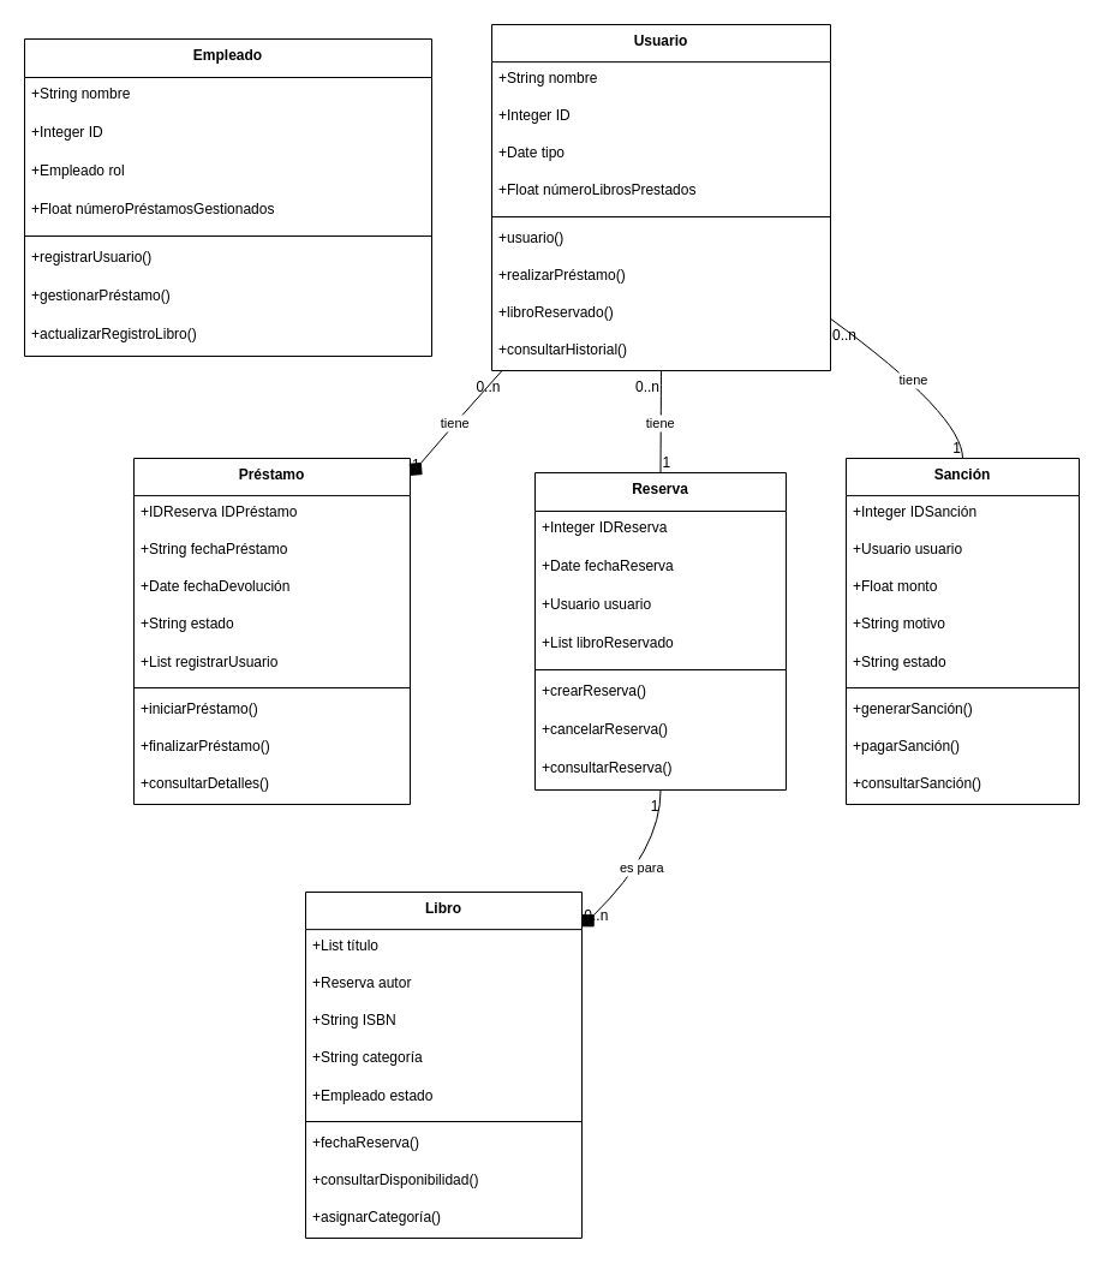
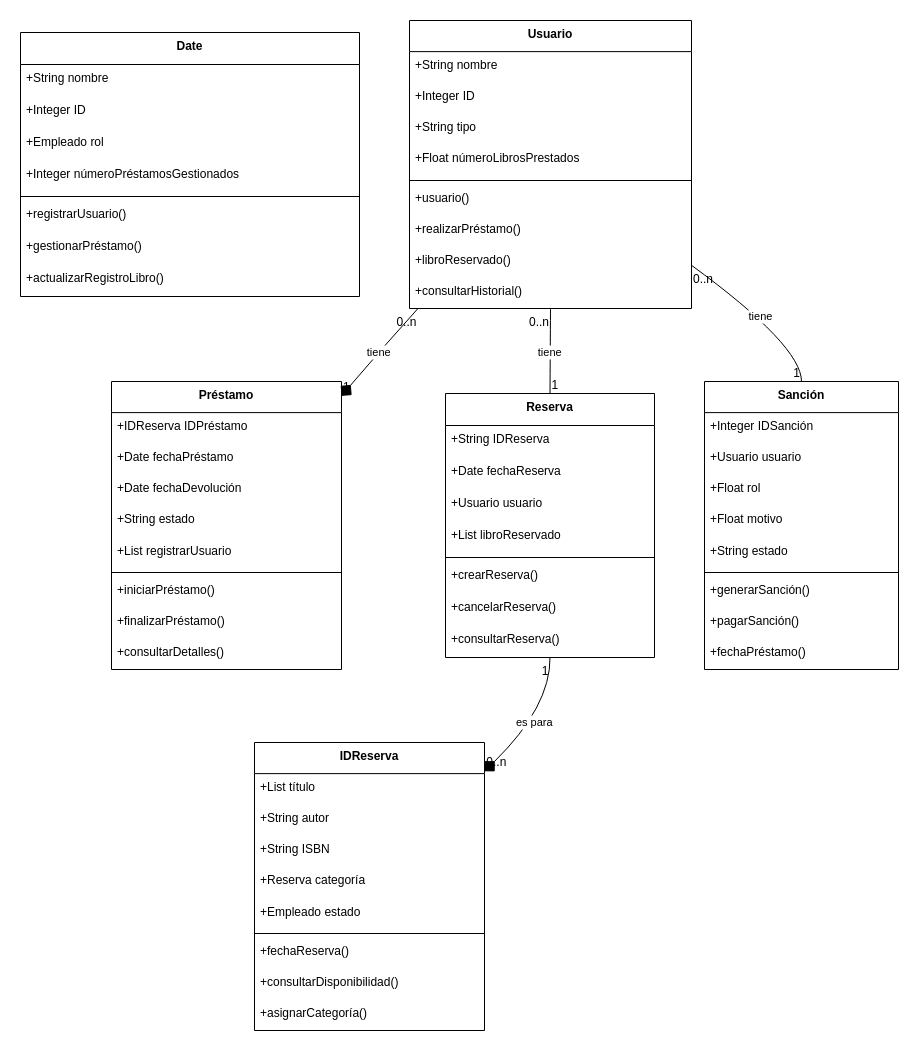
- <mxCell id="22" value="Empleado" style="swimlane;fontStyle=1;align=center;verticalAlign=top;childLayout=stackLayout;horizontal=1;startSize=32;horizontalStack=0;resizeParent=1;resizeParentMax=0;resizeLast=0;collapsible=0;marginBottom=0;" vertex="1" parent="1"><mxGeometry x="20" y="32" width="339" height="264" as="geometry" /></mxCell>
+ <mxCell id="22" value="Date" style="swimlane;fontStyle=1;align=center;verticalAlign=top;childLayout=stackLayout;horizontal=1;startSize=32;horizontalStack=0;resizeParent=1;resizeParentMax=0;resizeLast=0;collapsible=0;marginBottom=0;" vertex="1" parent="1"><mxGeometry x="20" y="32" width="339" height="264" as="geometry" /></mxCell>
- <mxCell id="5" value="+Date tipo" style="text;strokeColor=none;fillColor=none;align=left;verticalAlign=top;spacingLeft=4;spacingRight=4;overflow=hidden;rotatable=0;points=[[0,0.5],[1,0.5]];portConstraint=eastwest;" vertex="1" parent="2"><mxGeometry y="93" width="282" height="31" as="geometry" /></mxCell>
+ <mxCell id="5" value="+String tipo" style="text;strokeColor=none;fillColor=none;align=left;verticalAlign=top;spacingLeft=4;spacingRight=4;overflow=hidden;rotatable=0;points=[[0,0.5],[1,0.5]];portConstraint=eastwest;" vertex="1" parent="2"><mxGeometry y="93" width="282" height="31" as="geometry" /></mxCell>
- <mxCell id="26" value="+Float númeroPréstamosGestionados" style="text;strokeColor=none;fillColor=none;align=left;verticalAlign=top;spacingLeft=4;spacingRight=4;overflow=hidden;rotatable=0;points=[[0,0.5],[1,0.5]];portConstraint=eastwest;" vertex="1" parent="22"><mxGeometry y="128" width="339" height="32" as="geometry" /></mxCell>
+ <mxCell id="26" value="+Integer númeroPréstamosGestionados" style="text;strokeColor=none;fillColor=none;align=left;verticalAlign=top;spacingLeft=4;spacingRight=4;overflow=hidden;rotatable=0;points=[[0,0.5],[1,0.5]];portConstraint=eastwest;" vertex="1" parent="22"><mxGeometry y="128" width="339" height="32" as="geometry" /></mxCell>
- <mxCell id="42" value="+Integer IDReserva" style="text;strokeColor=none;fillColor=none;align=left;verticalAlign=top;spacingLeft=4;spacingRight=4;overflow=hidden;rotatable=0;points=[[0,0.5],[1,0.5]];portConstraint=eastwest;" vertex="1" parent="41"><mxGeometry y="32" width="209" height="32" as="geometry" /></mxCell>
+ <mxCell id="42" value="+String IDReserva" style="text;strokeColor=none;fillColor=none;align=left;verticalAlign=top;spacingLeft=4;spacingRight=4;overflow=hidden;rotatable=0;points=[[0,0.5],[1,0.5]];portConstraint=eastwest;" vertex="1" parent="41"><mxGeometry y="32" width="209" height="32" as="geometry" /></mxCell>
- <mxCell id="33" value="+String fechaPréstamo" style="text;strokeColor=none;fillColor=none;align=left;verticalAlign=top;spacingLeft=4;spacingRight=4;overflow=hidden;rotatable=0;points=[[0,0.5],[1,0.5]];portConstraint=eastwest;" vertex="1" parent="31"><mxGeometry y="62" width="230" height="31" as="geometry" /></mxCell>
+ <mxCell id="33" value="+Date fechaPréstamo" style="text;strokeColor=none;fillColor=none;align=left;verticalAlign=top;spacingLeft=4;spacingRight=4;overflow=hidden;rotatable=0;points=[[0,0.5],[1,0.5]];portConstraint=eastwest;" vertex="1" parent="31"><mxGeometry y="62" width="230" height="31" as="geometry" /></mxCell>
- <mxCell id="53" value="+Float monto" style="text;strokeColor=none;fillColor=none;align=left;verticalAlign=top;spacingLeft=4;spacingRight=4;overflow=hidden;rotatable=0;points=[[0,0.5],[1,0.5]];portConstraint=eastwest;" vertex="1" parent="50"><mxGeometry y="93" width="194" height="31" as="geometry" /></mxCell>
+ <mxCell id="53" value="+Float rol" style="text;strokeColor=none;fillColor=none;align=left;verticalAlign=top;spacingLeft=4;spacingRight=4;overflow=hidden;rotatable=0;points=[[0,0.5],[1,0.5]];portConstraint=eastwest;" vertex="1" parent="50"><mxGeometry y="93" width="194" height="31" as="geometry" /></mxCell>
- <mxCell id="54" value="+String motivo" style="text;strokeColor=none;fillColor=none;align=left;verticalAlign=top;spacingLeft=4;spacingRight=4;overflow=hidden;rotatable=0;points=[[0,0.5],[1,0.5]];portConstraint=eastwest;" vertex="1" parent="50"><mxGeometry y="124" width="194" height="31" as="geometry" /></mxCell>
+ <mxCell id="54" value="+Float motivo" style="text;strokeColor=none;fillColor=none;align=left;verticalAlign=top;spacingLeft=4;spacingRight=4;overflow=hidden;rotatable=0;points=[[0,0.5],[1,0.5]];portConstraint=eastwest;" vertex="1" parent="50"><mxGeometry y="124" width="194" height="31" as="geometry" /></mxCell>
- <mxCell id="59" value="+consultarSanción()" style="text;strokeColor=none;fillColor=none;align=left;verticalAlign=top;spacingLeft=4;spacingRight=4;overflow=hidden;rotatable=0;points=[[0,0.5],[1,0.5]];portConstraint=eastwest;" vertex="1" parent="50"><mxGeometry y="257" width="194" height="31" as="geometry" /></mxCell>
+ <mxCell id="59" value="+fechaPréstamo()" style="text;strokeColor=none;fillColor=none;align=left;verticalAlign=top;spacingLeft=4;spacingRight=4;overflow=hidden;rotatable=0;points=[[0,0.5],[1,0.5]];portConstraint=eastwest;" vertex="1" parent="50"><mxGeometry y="257" width="194" height="31" as="geometry" /></mxCell>
- <mxCell id="12" value="Libro" style="swimlane;fontStyle=1;align=center;verticalAlign=top;childLayout=stackLayout;horizontal=1;startSize=31.111;horizontalStack=0;resizeParent=1;resizeParentMax=0;resizeLast=0;collapsible=0;marginBottom=0;" vertex="1" parent="1"><mxGeometry x="254" y="742" width="230" height="288" as="geometry" /></mxCell>
+ <mxCell id="12" value="IDReserva" style="swimlane;fontStyle=1;align=center;verticalAlign=top;childLayout=stackLayout;horizontal=1;startSize=31.111;horizontalStack=0;resizeParent=1;resizeParentMax=0;resizeLast=0;collapsible=0;marginBottom=0;" vertex="1" parent="1"><mxGeometry x="254" y="742" width="230" height="288" as="geometry" /></mxCell>
- <mxCell id="14" value="+Reserva autor" style="text;strokeColor=none;fillColor=none;align=left;verticalAlign=top;spacingLeft=4;spacingRight=4;overflow=hidden;rotatable=0;points=[[0,0.5],[1,0.5]];portConstraint=eastwest;" vertex="1" parent="12"><mxGeometry y="62" width="230" height="31" as="geometry" /></mxCell>
+ <mxCell id="14" value="+String autor" style="text;strokeColor=none;fillColor=none;align=left;verticalAlign=top;spacingLeft=4;spacingRight=4;overflow=hidden;rotatable=0;points=[[0,0.5],[1,0.5]];portConstraint=eastwest;" vertex="1" parent="12"><mxGeometry y="62" width="230" height="31" as="geometry" /></mxCell>
- <mxCell id="16" value="+String categoría" style="text;strokeColor=none;fillColor=none;align=left;verticalAlign=top;spacingLeft=4;spacingRight=4;overflow=hidden;rotatable=0;points=[[0,0.5],[1,0.5]];portConstraint=eastwest;" vertex="1" parent="12"><mxGeometry y="124" width="230" height="31" as="geometry" /></mxCell>
+ <mxCell id="16" value="+Reserva categoría" style="text;strokeColor=none;fillColor=none;align=left;verticalAlign=top;spacingLeft=4;spacingRight=4;overflow=hidden;rotatable=0;points=[[0,0.5],[1,0.5]];portConstraint=eastwest;" vertex="1" parent="12"><mxGeometry y="124" width="230" height="31" as="geometry" /></mxCell>
